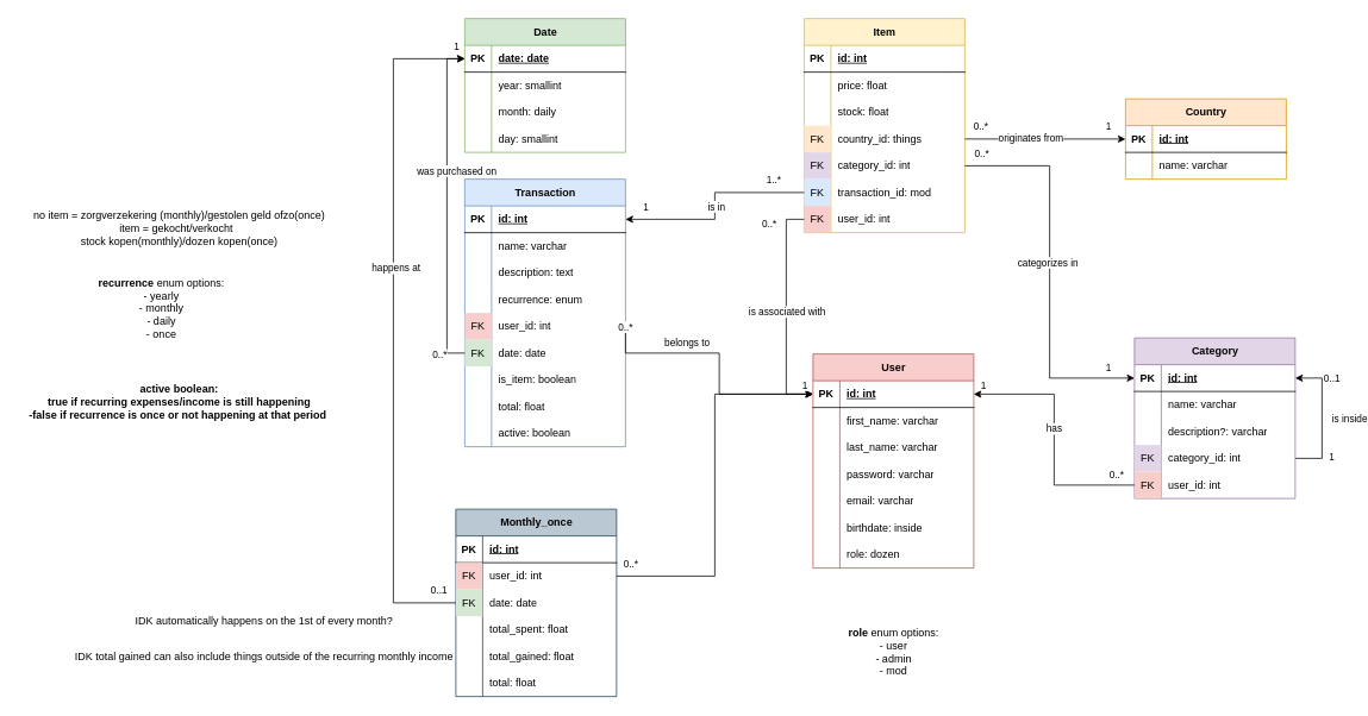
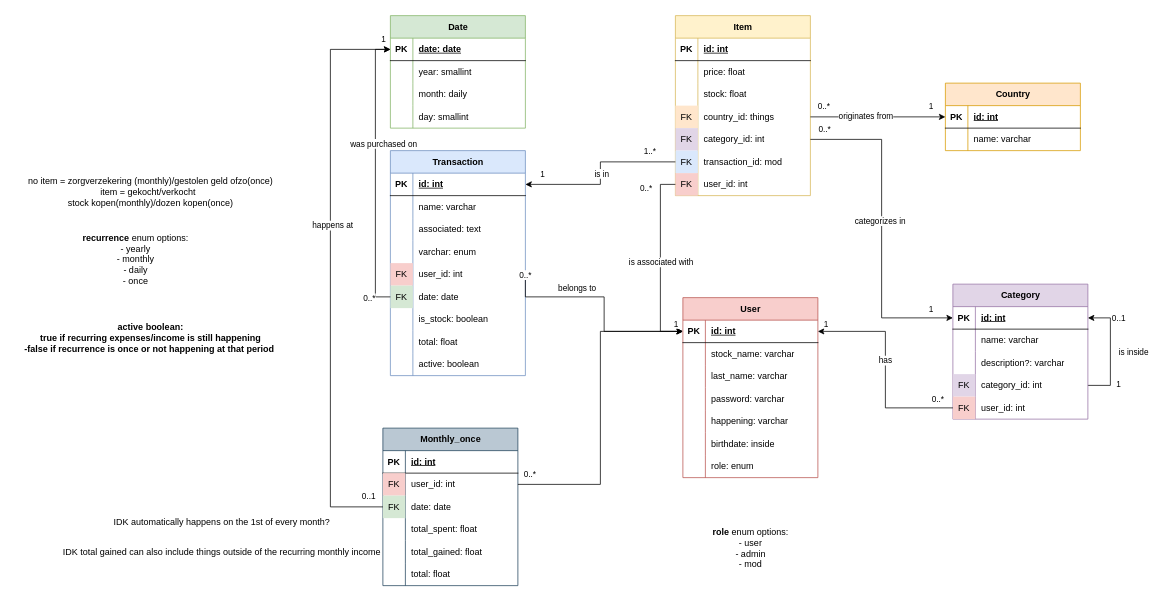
- <mxCell id="37" value="description: text" style="shape=partialRectangle;connectable=0;fillColor=none;top=0;left=0;bottom=0;right=0;align=left;spacingLeft=6;overflow=hidden;whiteSpace=wrap;html=1;" vertex="1" parent="35"><mxGeometry x="30" width="150" height="30" as="geometry"><mxRectangle width="150" height="30" as="alternateBounds" /></mxGeometry></mxCell>
+ <mxCell id="37" value="associated: text" style="shape=partialRectangle;connectable=0;fillColor=none;top=0;left=0;bottom=0;right=0;align=left;spacingLeft=6;overflow=hidden;whiteSpace=wrap;html=1;" vertex="1" parent="35"><mxGeometry x="30" width="150" height="30" as="geometry"><mxRectangle width="150" height="30" as="alternateBounds" /></mxGeometry></mxCell>
- <mxCell id="40" value="recurrence: enum" style="shape=partialRectangle;connectable=0;fillColor=none;top=0;left=0;bottom=0;right=0;align=left;spacingLeft=6;overflow=hidden;whiteSpace=wrap;html=1;" vertex="1" parent="38"><mxGeometry x="30" width="150" height="30" as="geometry"><mxRectangle width="150" height="30" as="alternateBounds" /></mxGeometry></mxCell>
+ <mxCell id="40" value="varchar: enum" style="shape=partialRectangle;connectable=0;fillColor=none;top=0;left=0;bottom=0;right=0;align=left;spacingLeft=6;overflow=hidden;whiteSpace=wrap;html=1;" vertex="1" parent="38"><mxGeometry x="30" width="150" height="30" as="geometry"><mxRectangle width="150" height="30" as="alternateBounds" /></mxGeometry></mxCell>
- <mxCell id="49" value="is_item: boolean" style="shape=partialRectangle;connectable=0;fillColor=none;top=0;left=0;bottom=0;right=0;align=left;spacingLeft=6;overflow=hidden;whiteSpace=wrap;html=1;" vertex="1" parent="47"><mxGeometry x="30" width="150" height="30" as="geometry"><mxRectangle width="150" height="30" as="alternateBounds" /></mxGeometry></mxCell>
+ <mxCell id="49" value="is_stock: boolean" style="shape=partialRectangle;connectable=0;fillColor=none;top=0;left=0;bottom=0;right=0;align=left;spacingLeft=6;overflow=hidden;whiteSpace=wrap;html=1;" vertex="1" parent="47"><mxGeometry x="30" width="150" height="30" as="geometry"><mxRectangle width="150" height="30" as="alternateBounds" /></mxGeometry></mxCell>
- <mxCell id="12" value="first_name: varchar" style="shape=partialRectangle;connectable=0;fillColor=none;top=0;left=0;bottom=0;right=0;align=left;spacingLeft=6;overflow=hidden;whiteSpace=wrap;html=1;" vertex="1" parent="10"><mxGeometry x="30" width="150" height="30" as="geometry"><mxRectangle width="150" height="30" as="alternateBounds" /></mxGeometry></mxCell>
+ <mxCell id="12" value="stock_name: varchar" style="shape=partialRectangle;connectable=0;fillColor=none;top=0;left=0;bottom=0;right=0;align=left;spacingLeft=6;overflow=hidden;whiteSpace=wrap;html=1;" vertex="1" parent="10"><mxGeometry x="30" width="150" height="30" as="geometry"><mxRectangle width="150" height="30" as="alternateBounds" /></mxGeometry></mxCell>
- <mxCell id="21" value="email: varchar" style="shape=partialRectangle;connectable=0;fillColor=none;top=0;left=0;bottom=0;right=0;align=left;spacingLeft=6;overflow=hidden;whiteSpace=wrap;html=1;" vertex="1" parent="19"><mxGeometry x="30" width="150" height="30" as="geometry"><mxRectangle width="150" height="30" as="alternateBounds" /></mxGeometry></mxCell>
+ <mxCell id="21" value="happening: varchar" style="shape=partialRectangle;connectable=0;fillColor=none;top=0;left=0;bottom=0;right=0;align=left;spacingLeft=6;overflow=hidden;whiteSpace=wrap;html=1;" vertex="1" parent="19"><mxGeometry x="30" width="150" height="30" as="geometry"><mxRectangle width="150" height="30" as="alternateBounds" /></mxGeometry></mxCell>
- <mxCell id="27" value="role: dozen" style="shape=partialRectangle;connectable=0;fillColor=none;top=0;left=0;bottom=0;right=0;align=left;spacingLeft=6;overflow=hidden;whiteSpace=wrap;html=1;" vertex="1" parent="25"><mxGeometry x="30" width="150" height="30" as="geometry"><mxRectangle width="150" height="30" as="alternateBounds" /></mxGeometry></mxCell>
+ <mxCell id="27" value="role: enum" style="shape=partialRectangle;connectable=0;fillColor=none;top=0;left=0;bottom=0;right=0;align=left;spacingLeft=6;overflow=hidden;whiteSpace=wrap;html=1;" vertex="1" parent="25"><mxGeometry x="30" width="150" height="30" as="geometry"><mxRectangle width="150" height="30" as="alternateBounds" /></mxGeometry></mxCell>
